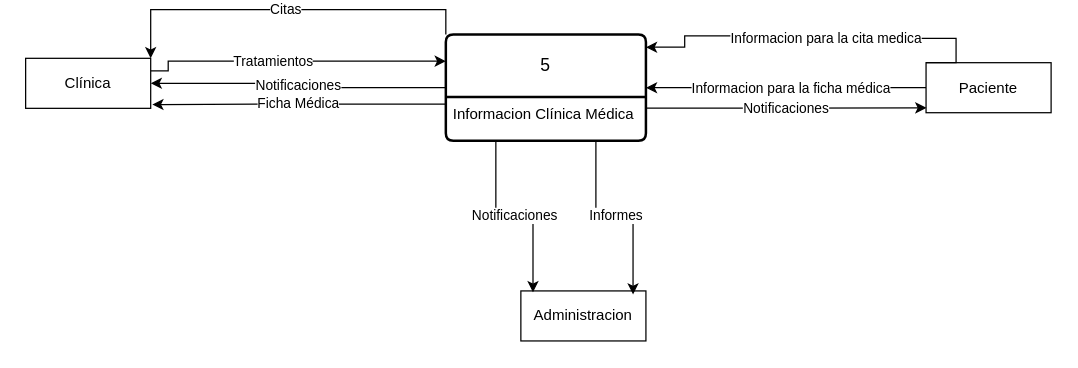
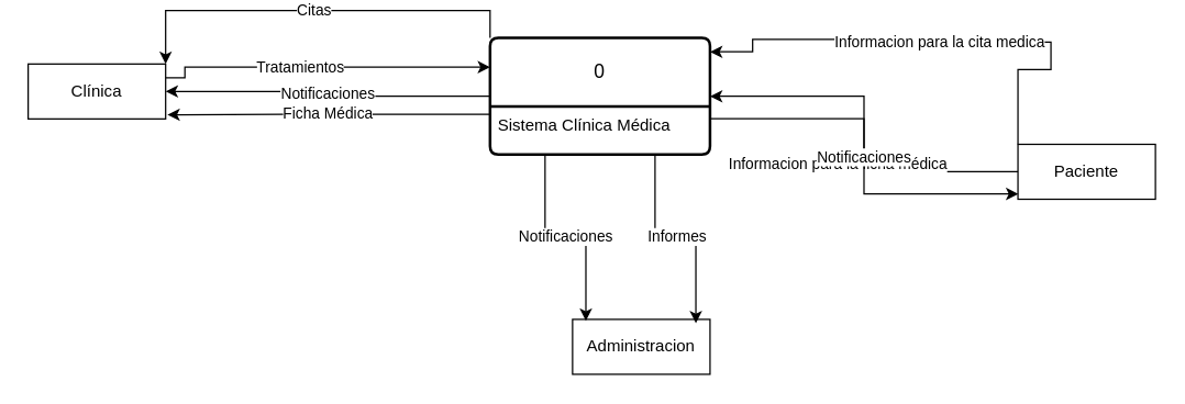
- <mxCell id="4" value="5" style="swimlane;childLayout=stackLayout;horizontal=1;startSize=50;horizontalStack=0;rounded=1;fontSize=14;fontStyle=0;strokeWidth=2;resizeParent=0;resizeLast=1;shadow=0;dashed=0;align=center;arcSize=4;whiteSpace=wrap;html=1;" vertex="1" parent="1"><mxGeometry x="356" y="20" width="160" height="85" as="geometry" /></mxCell>
+ <mxCell id="4" value="0" style="swimlane;childLayout=stackLayout;horizontal=1;startSize=50;horizontalStack=0;rounded=1;fontSize=14;fontStyle=0;strokeWidth=2;resizeParent=0;resizeLast=1;shadow=0;dashed=0;align=center;arcSize=4;whiteSpace=wrap;html=1;" vertex="1" parent="1"><mxGeometry x="356" y="20" width="160" height="85" as="geometry" /></mxCell>
- <mxCell id="8" value="Paciente" style="whiteSpace=wrap;html=1;align=center;" vertex="1" parent="1"><mxGeometry x="740" y="42.5" width="100" height="40" as="geometry" /></mxCell>
+ <mxCell id="8" value="Paciente" style="whiteSpace=wrap;html=1;align=center;" vertex="1" parent="1"><mxGeometry x="740" y="97.5" width="100" height="40" as="geometry" /></mxCell>
- <mxCell id="5" value="Informacion Clínica Médica" style="align=left;strokeColor=none;fillColor=none;spacingLeft=4;fontSize=12;verticalAlign=top;resizable=0;rotatable=0;part=1;html=1;" vertex="1" parent="4"><mxGeometry y="50" width="160" height="35" as="geometry" /></mxCell>
+ <mxCell id="5" value="Sistema Clínica Médica" style="align=left;strokeColor=none;fillColor=none;spacingLeft=4;fontSize=12;verticalAlign=top;resizable=0;rotatable=0;part=1;html=1;" vertex="1" parent="4"><mxGeometry y="50" width="160" height="35" as="geometry" /></mxCell>
